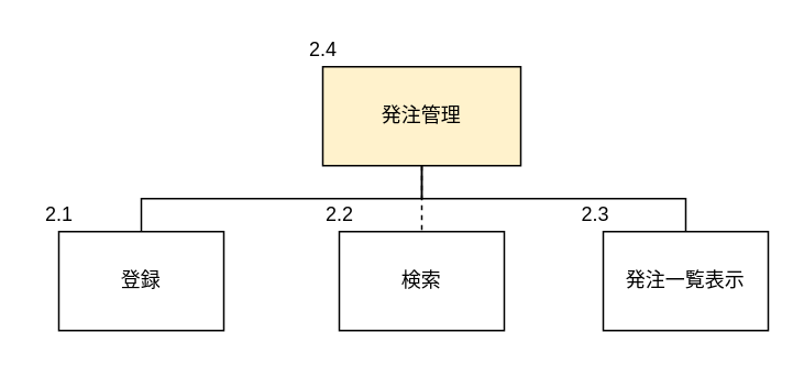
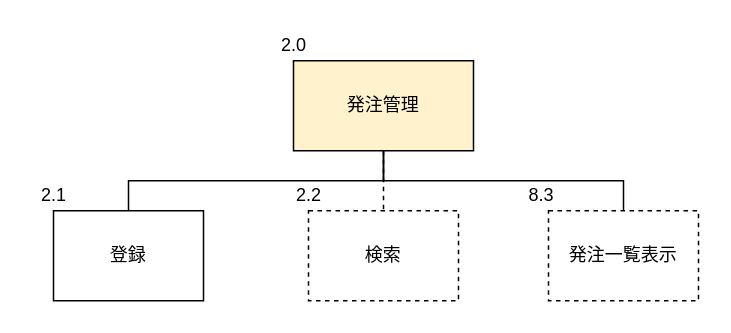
- <mxCell id="8" value="2.4" style="text;html=1;resizable=0;autosize=1;align=center;verticalAlign=middle;points=[];fillColor=none;strokeColor=none;rounded=0;" parent="1" vertex="1"><mxGeometry x="180" width="30" height="20" as="geometry" y="20" /></mxCell>
+ <mxCell id="8" value="2.0" style="text;html=1;resizable=0;autosize=1;align=center;verticalAlign=middle;points=[];fillColor=none;strokeColor=none;rounded=0;" parent="1" vertex="1"><mxGeometry x="180" width="30" height="20" as="geometry" y="20" /></mxCell>
- <mxCell id="11" value="2.3" style="text;html=1;resizable=0;autosize=1;align=center;verticalAlign=middle;points=[];fillColor=none;strokeColor=none;rounded=0;" parent="1" vertex="1"><mxGeometry x="345" y="120" width="30" height="20" as="geometry" /></mxCell>
+ <mxCell id="11" value="8.3" style="text;html=1;resizable=0;autosize=1;align=center;verticalAlign=middle;points=[];fillColor=none;strokeColor=none;rounded=0;" parent="1" vertex="1"><mxGeometry x="345" y="120" width="30" height="20" as="geometry" /></mxCell>
- <mxCell id="6" value="検索" style="whiteSpace=wrap;html=1;align=center;verticalAlign=middle;container=1;recursiveResize=0;treeFolding=1;treeMoving=1;" parent="1" vertex="1"><mxGeometry x="205" y="140" width="100" height="60" as="geometry" /></mxCell>
+ <mxCell id="6" value="検索" style="whiteSpace=wrap;html=1;align=center;verticalAlign=middle;container=1;recursiveResize=0;treeFolding=1;treeMoving=1;dashed=1;" parent="1" vertex="1"><mxGeometry x="205" y="140" width="100" height="60" as="geometry" /></mxCell>
- <mxCell id="3" value="発注一覧表示" style="whiteSpace=wrap;html=1;align=center;verticalAlign=middle;container=1;recursiveResize=0;treeFolding=1;treeMoving=1;" parent="1" vertex="1"><mxGeometry x="365" y="140" width="100" height="60" as="geometry" /></mxCell>
+ <mxCell id="3" value="発注一覧表示" style="whiteSpace=wrap;html=1;align=center;verticalAlign=middle;container=1;recursiveResize=0;treeFolding=1;treeMoving=1;dashed=1;" parent="1" vertex="1"><mxGeometry x="365" y="140" width="100" height="60" as="geometry" /></mxCell>
